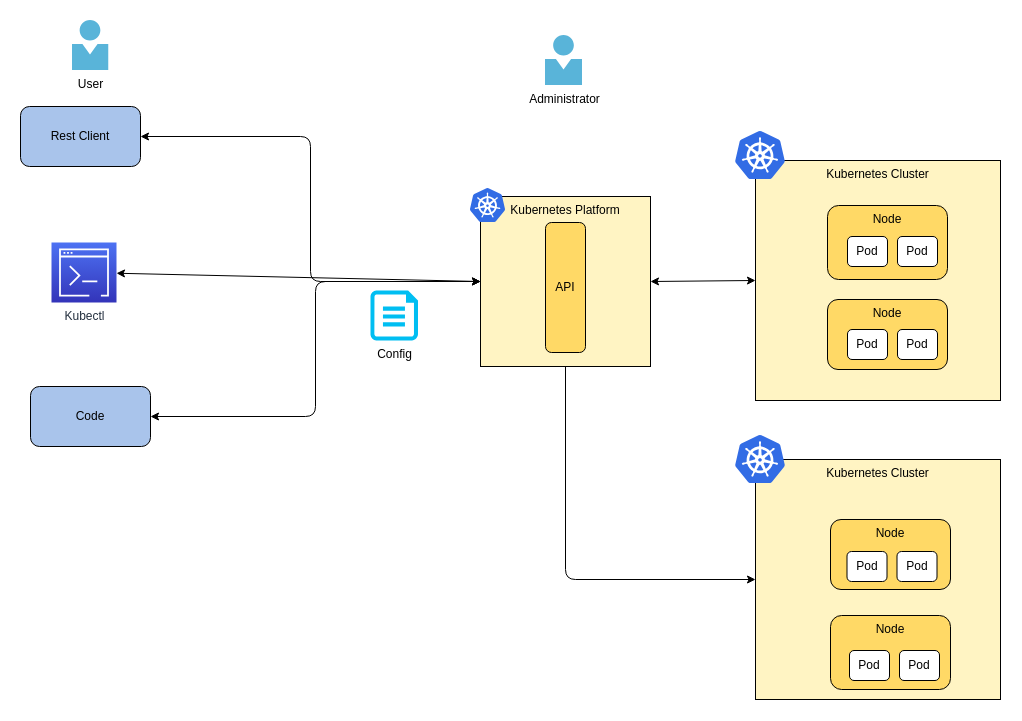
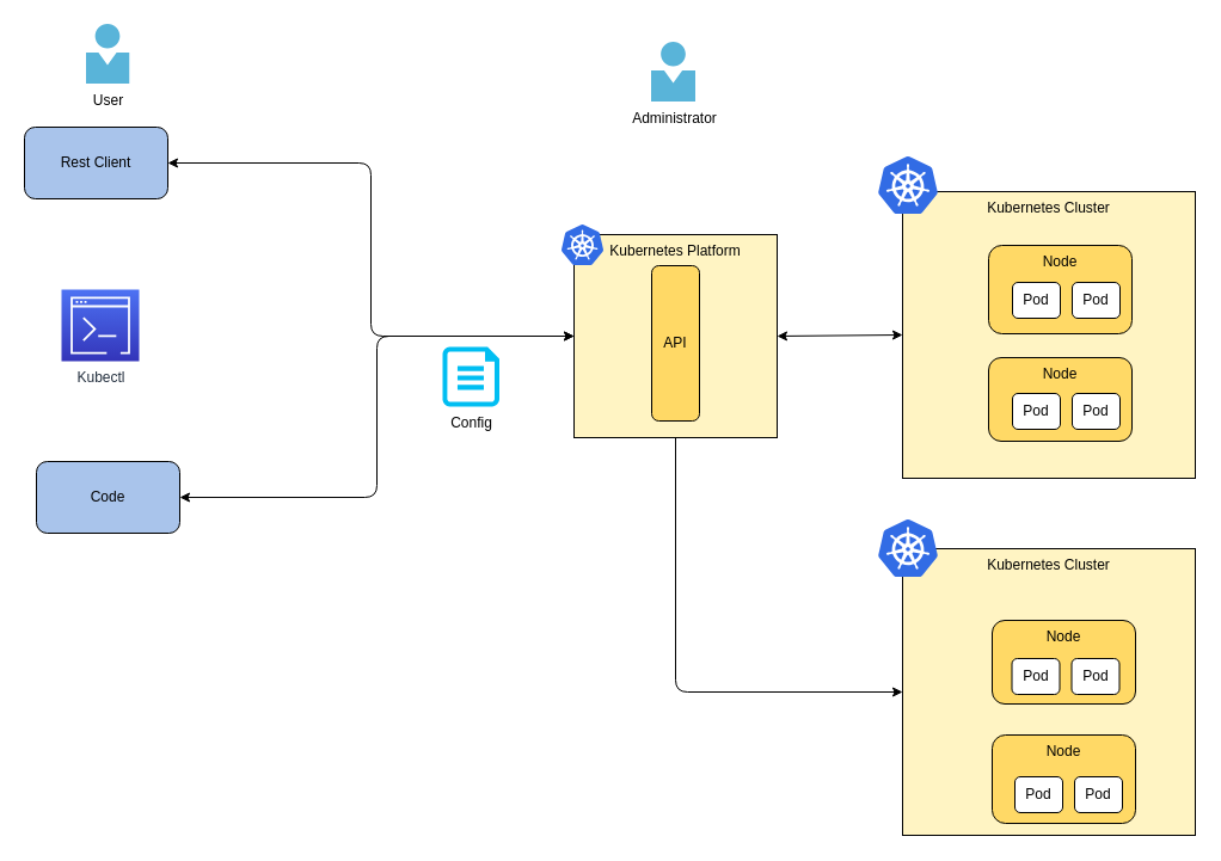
- <mxCell id="14" value="" style="endArrow=classic;html=1;entryX=0;entryY=0.5;entryDx=0;entryDy=0;startArrow=classic;startFill=1;" parent="1" source="10" target="6" edge="1"><mxGeometry width="50" height="50" relative="1" as="geometry"><mxPoint x="274.5" y="265" as="sourcePoint" /><mxPoint x="324.5" y="215" as="targetPoint" /></mxGeometry></mxCell>
